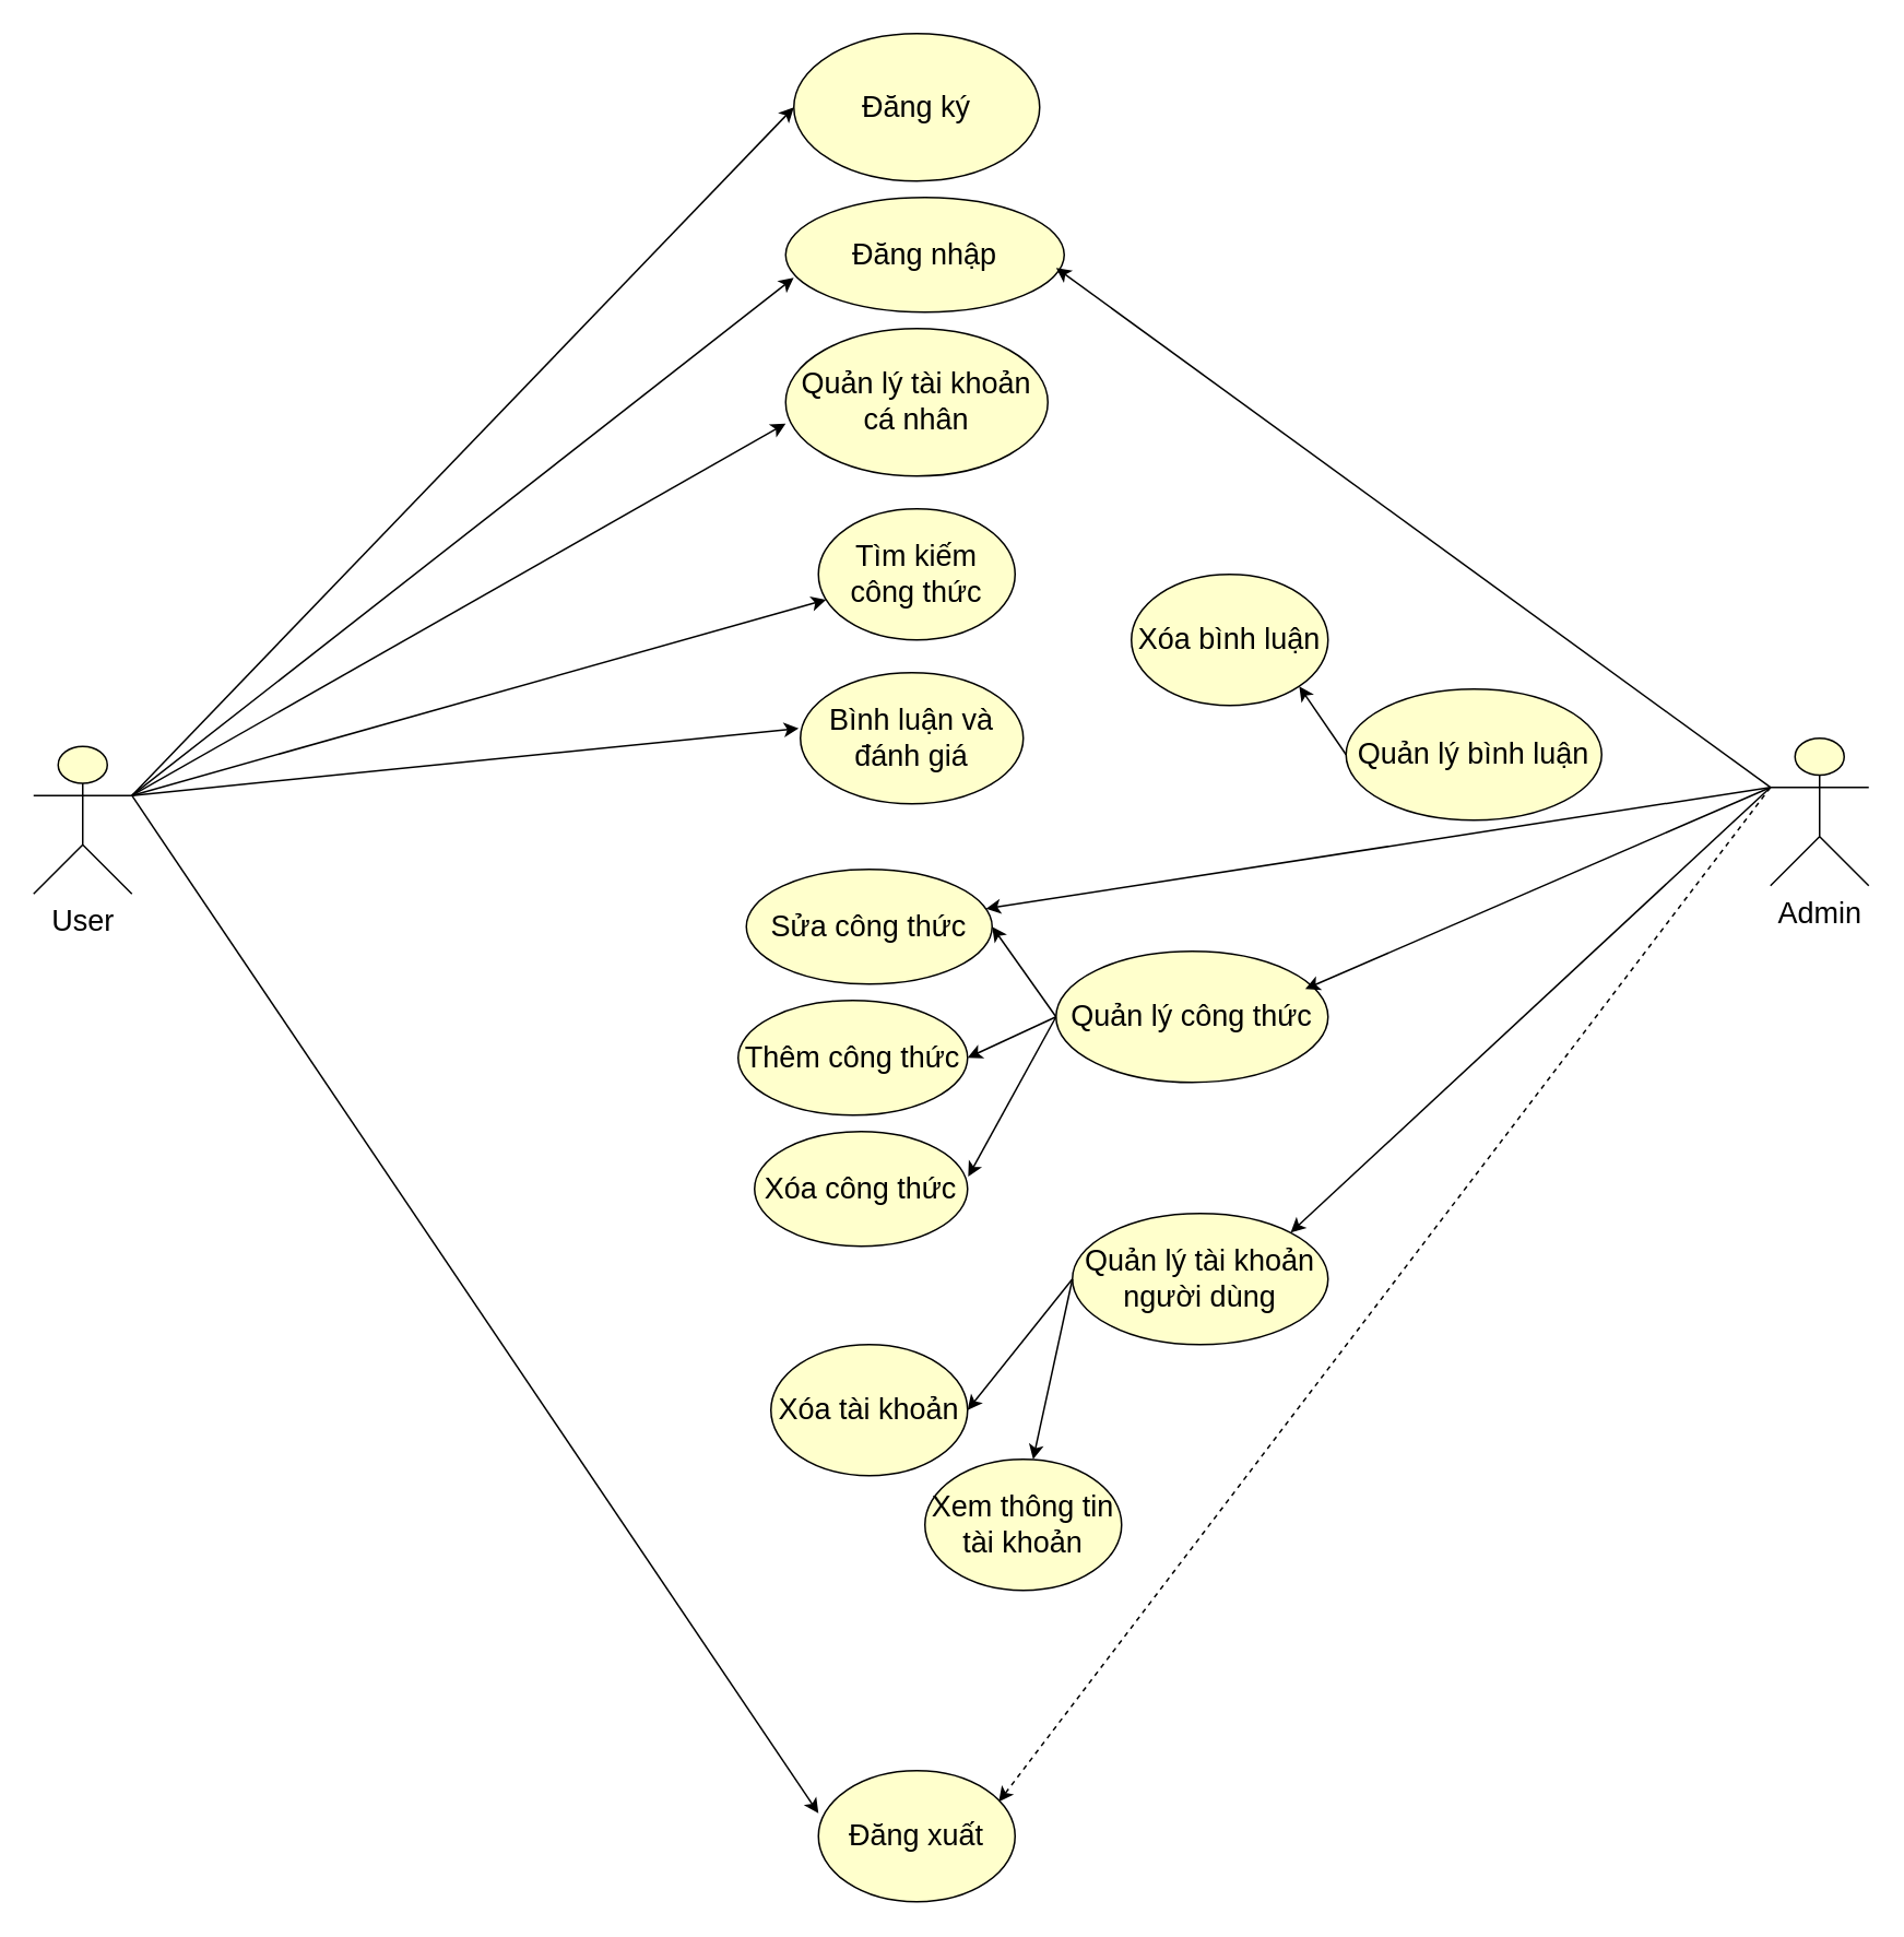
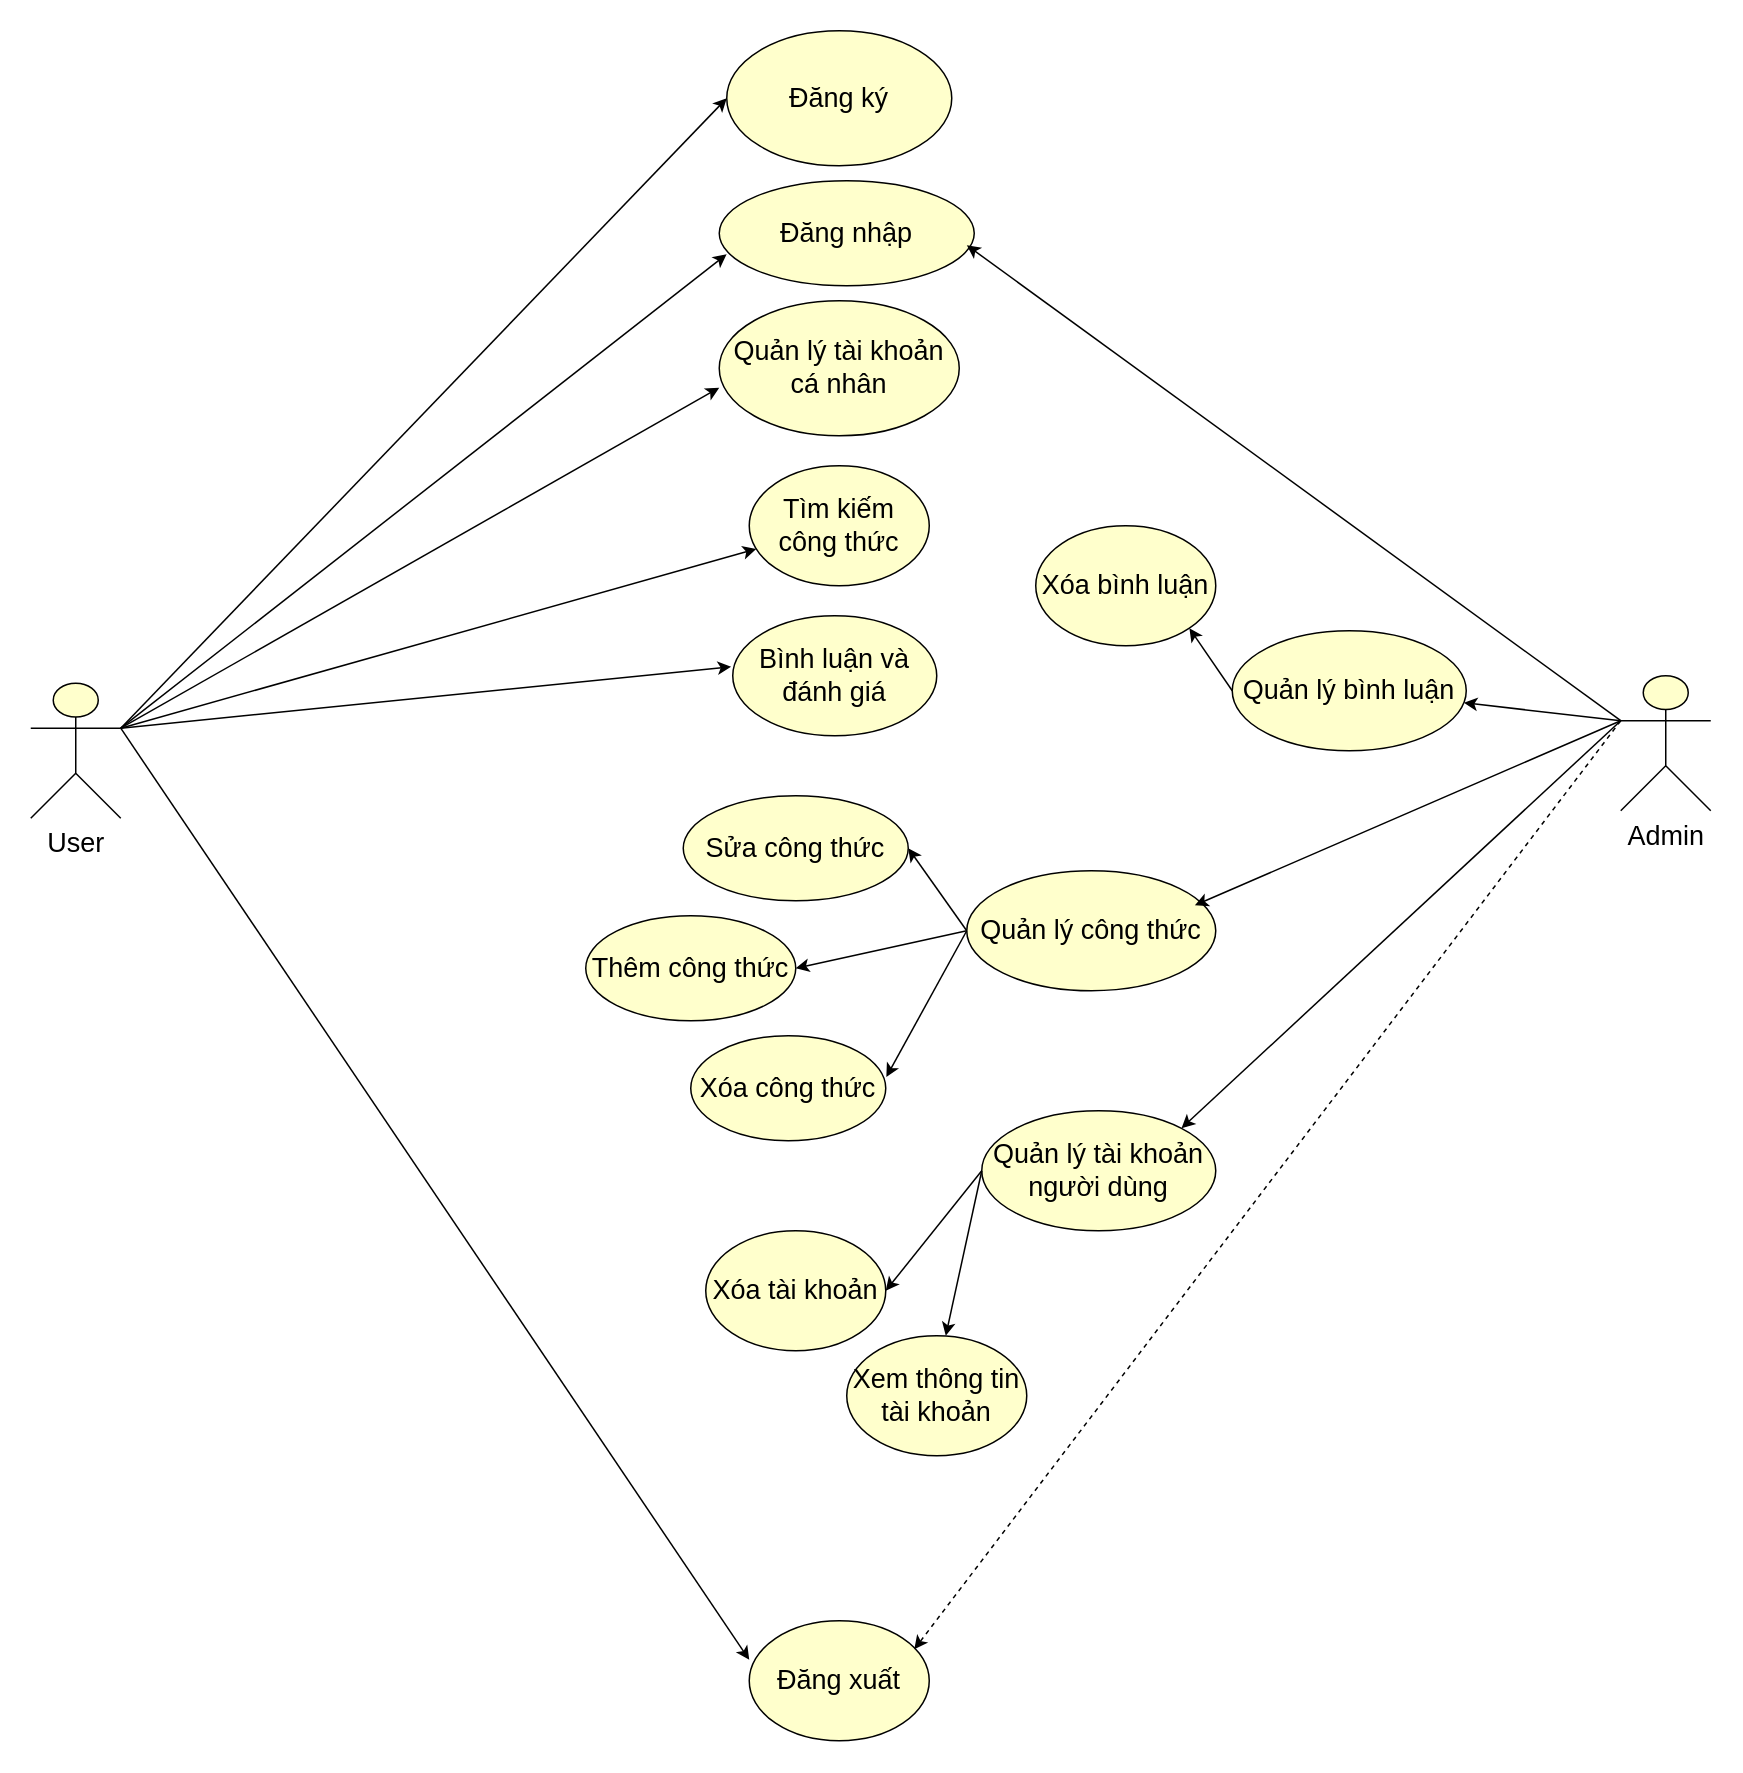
- <mxCell id="20" value="" style="endArrow=classic;html=1;rounded=0;exitX=0;exitY=0.333;exitDx=0;exitDy=0;exitPerimeter=0;fillColor=#FFFFCC;" parent="1" source="10" target="26" edge="1"><mxGeometry width="50" height="50" relative="1" as="geometry"><mxPoint x="790" y="540" as="sourcePoint" /><mxPoint x="840" y="490" as="targetPoint" /></mxGeometry></mxCell>
+ <mxCell id="20" value="" style="endArrow=classic;html=1;rounded=0;exitX=0;exitY=0.333;exitDx=0;exitDy=0;exitPerimeter=0;fillColor=#FFFFCC;" parent="1" source="10" target="8" edge="1"><mxGeometry width="50" height="50" relative="1" as="geometry"><mxPoint x="790" y="540" as="sourcePoint" /><mxPoint x="840" y="490" as="targetPoint" /></mxGeometry></mxCell>
- <mxCell id="28" value="&lt;font style=&quot;font-size: 18px;&quot;&gt;Thêm công thức&lt;/font&gt;" style="ellipse;whiteSpace=wrap;html=1;fillColor=#FFFFCC;" vertex="1" parent="1"><mxGeometry x="450" y="610" width="140" height="70" as="geometry" /></mxCell>
+ <mxCell id="28" value="&lt;font style=&quot;font-size: 18px;&quot;&gt;Thêm công thức&lt;/font&gt;" style="ellipse;whiteSpace=wrap;html=1;fillColor=#FFFFCC;" vertex="1" parent="1"><mxGeometry x="390" y="610" width="140" height="70" as="geometry" /></mxCell>
